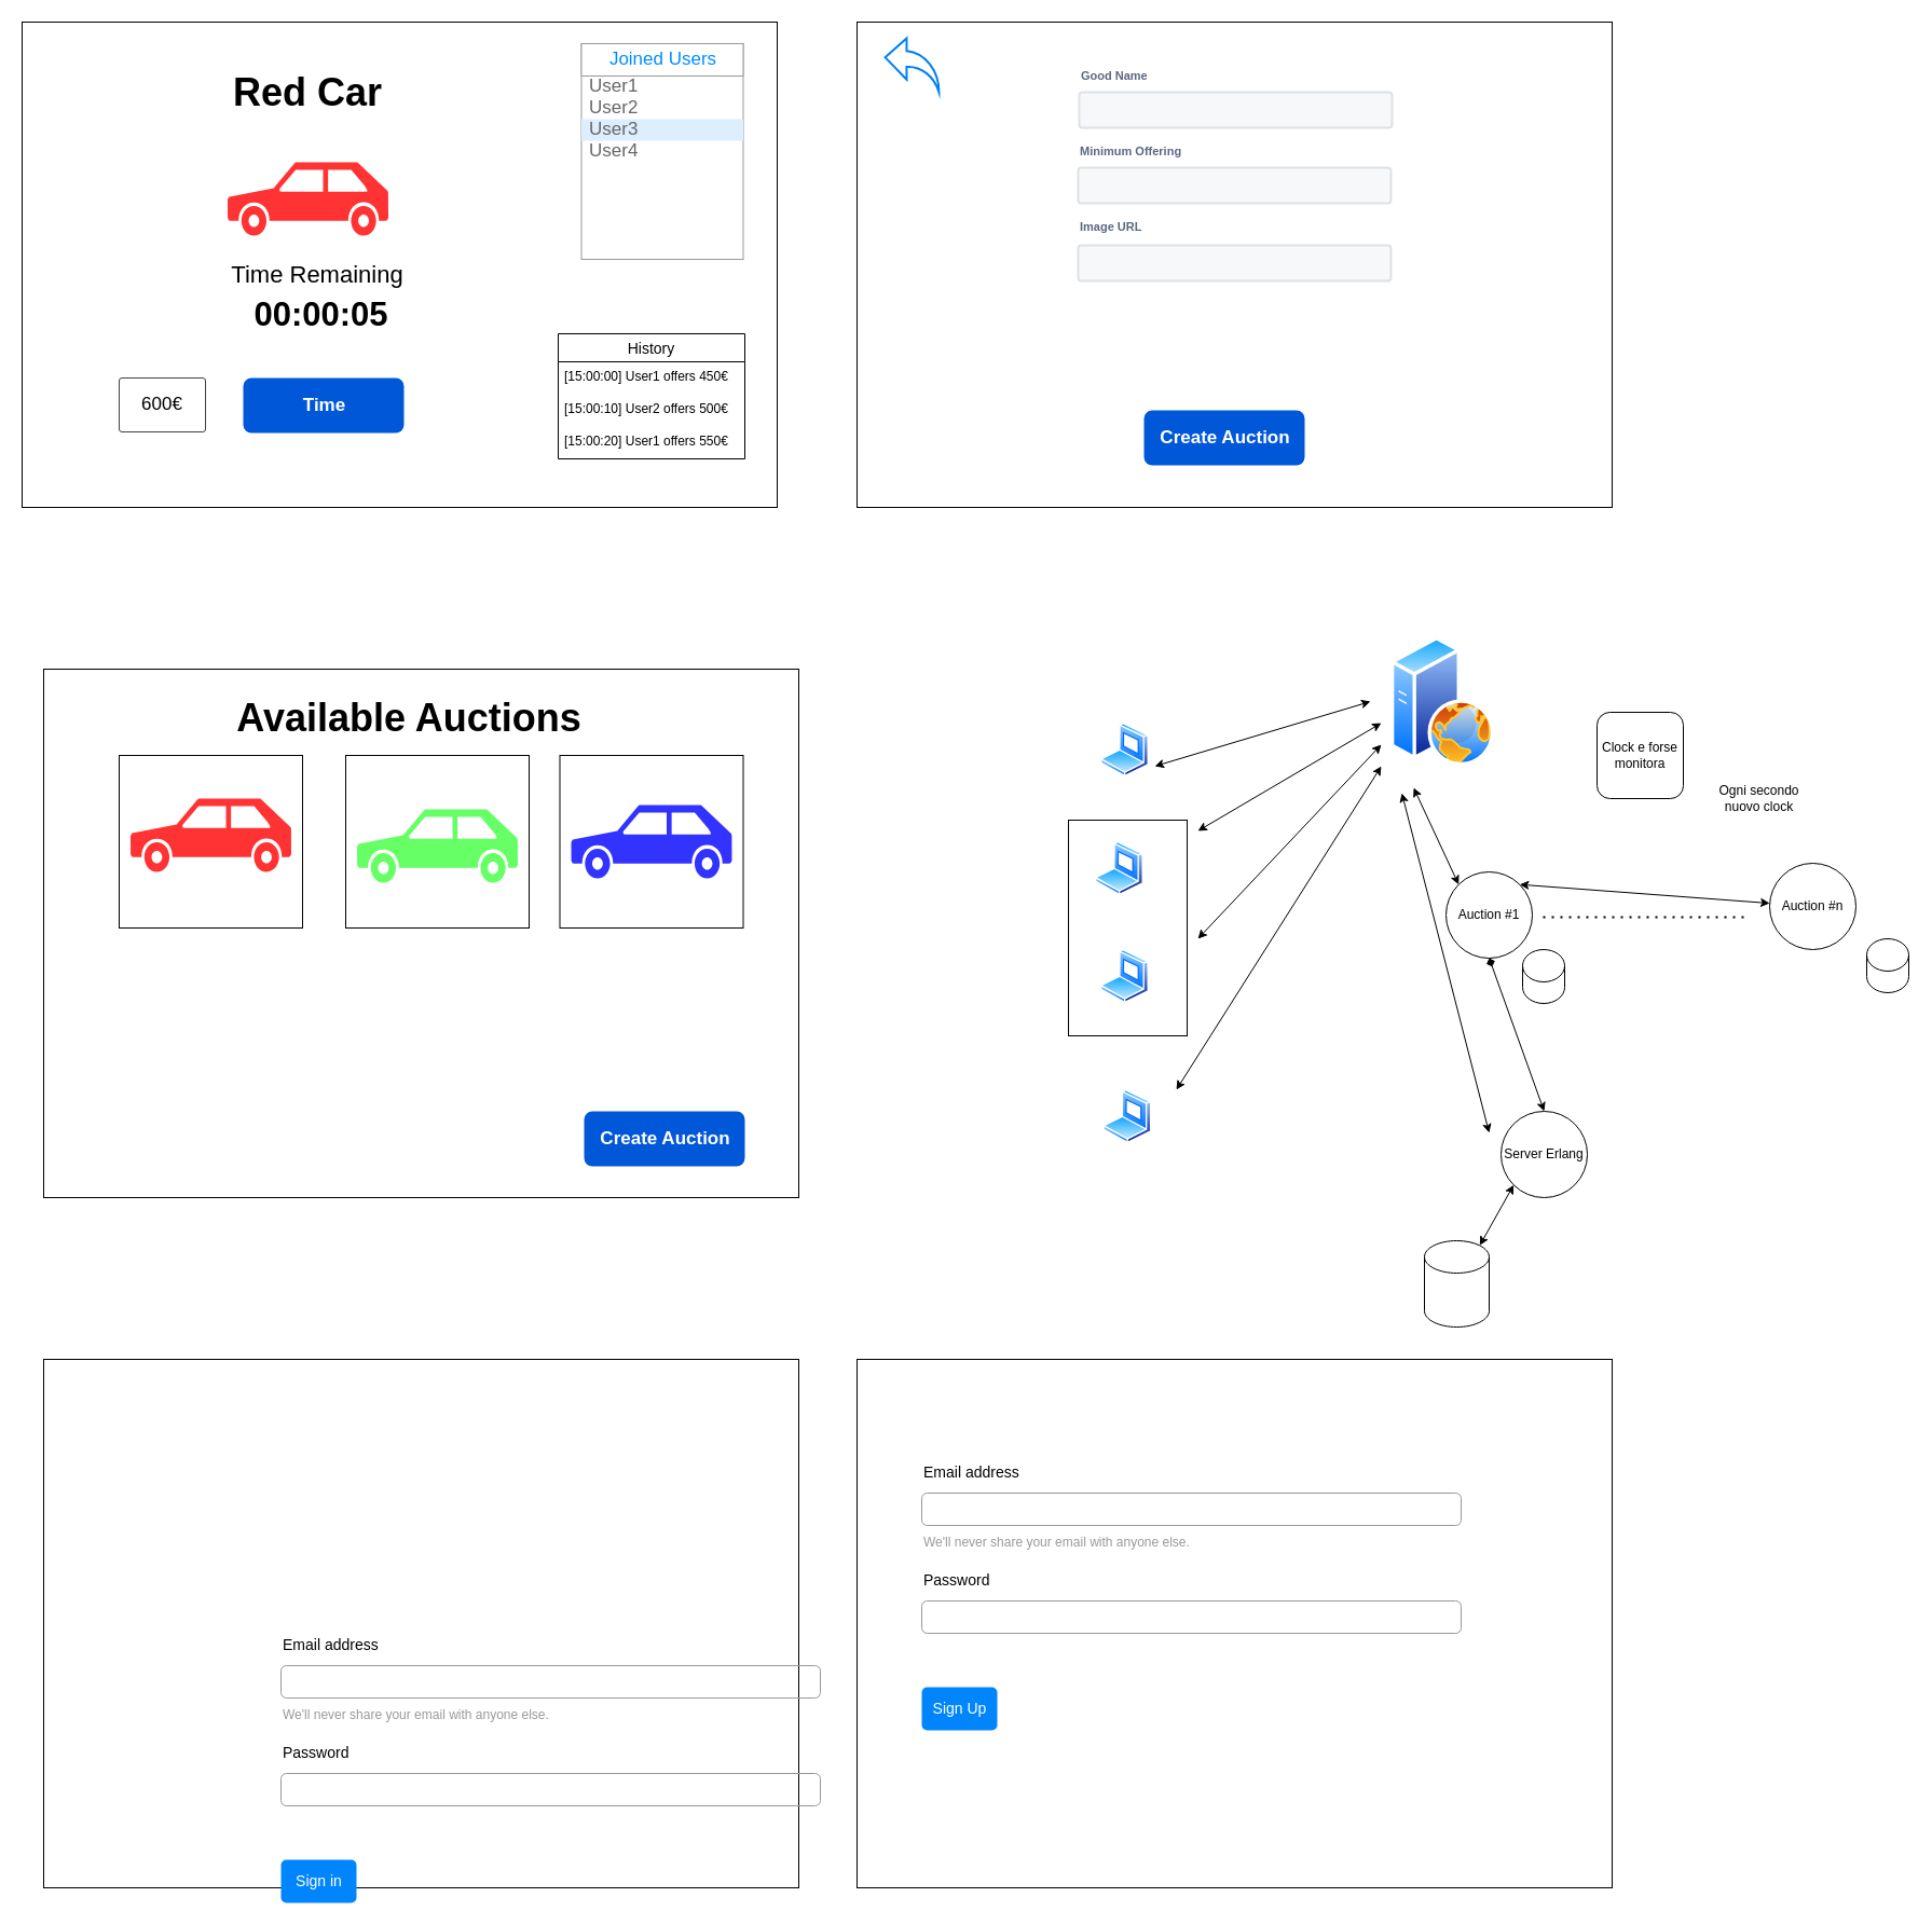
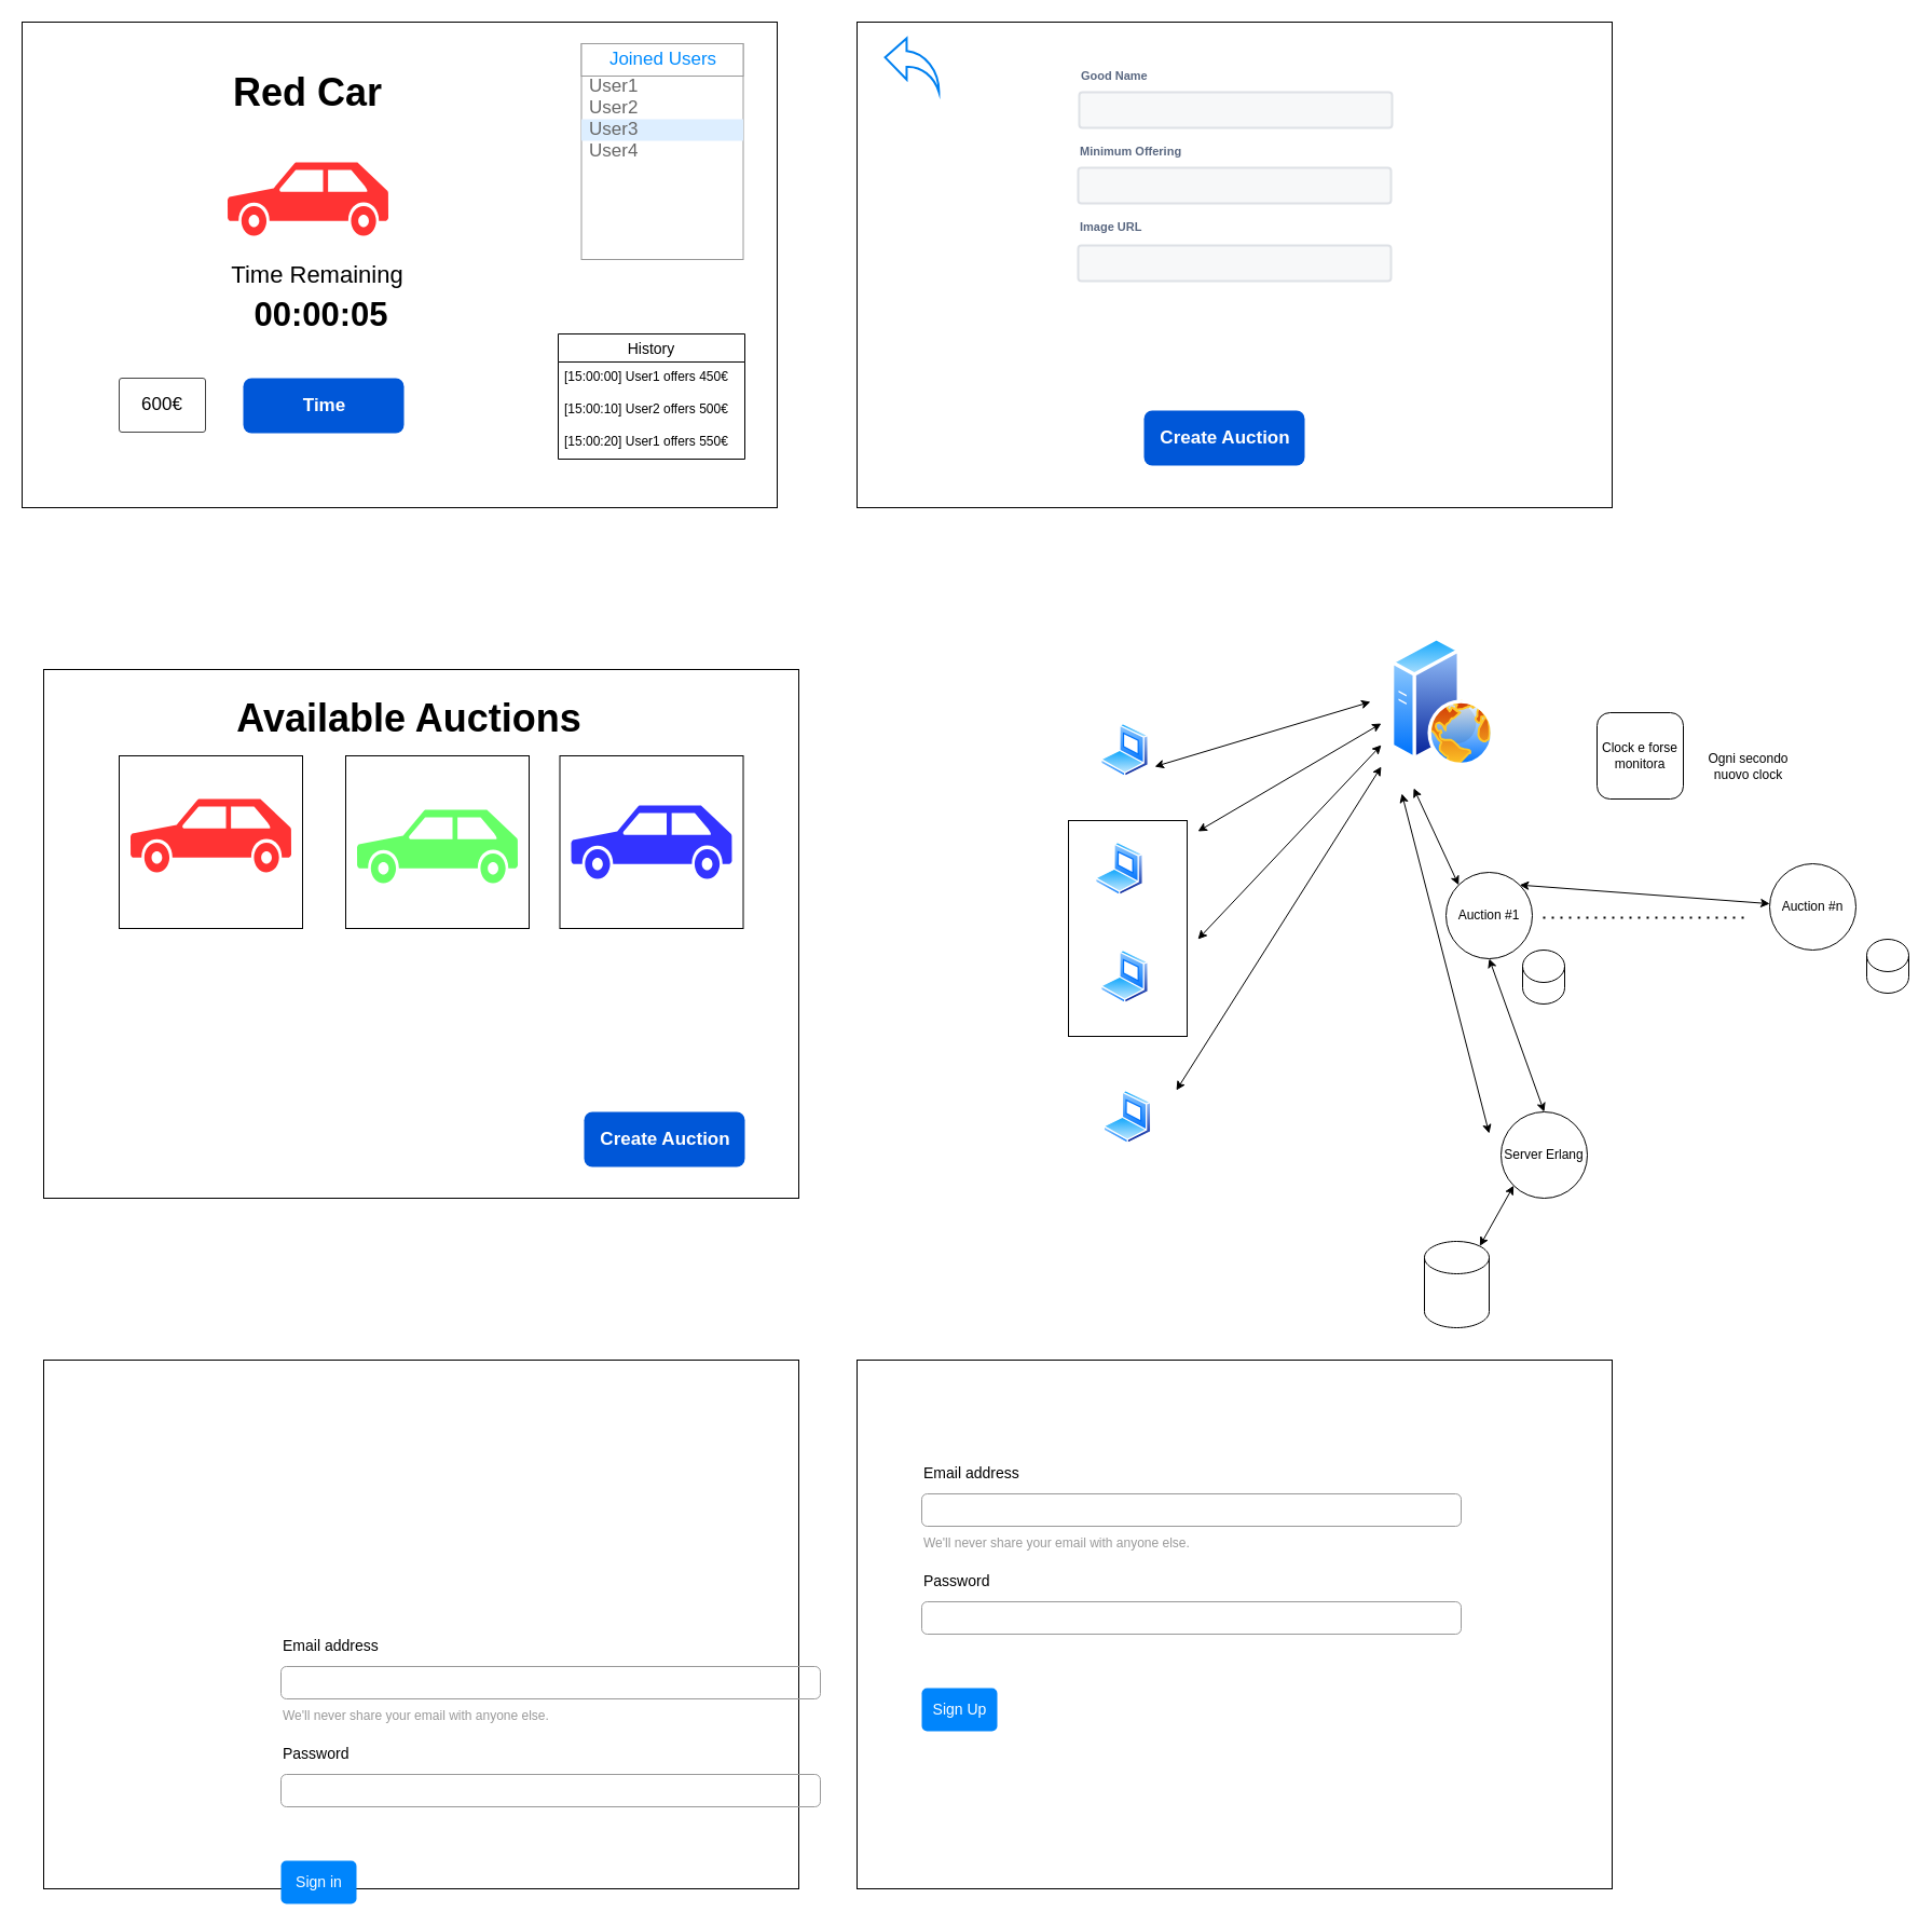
- <mxCell id="71" value="Ogni secondo &lt;br&gt;nuovo clock" style="text;html=1;align=center;verticalAlign=middle;resizable=0;points=[];autosize=1;strokeColor=none;fillColor=none;" vertex="1" parent="1"><mxGeometry x="1585" y="725" width="90" height="30" as="geometry" /></mxCell>
+ <mxCell id="71" value="Ogni secondo &lt;br&gt;nuovo clock" style="text;html=1;align=center;verticalAlign=middle;resizable=0;points=[];autosize=1;strokeColor=none;fillColor=none;" vertex="1" parent="1"><mxGeometry x="1575" y="695" width="90" height="30" as="geometry" /></mxCell>
- <mxCell id="67" value="" style="endArrow=diamond;startArrow=classic;html=1;rounded=0;entryX=0.5;entryY=1;entryDx=0;entryDy=0;exitX=0.5;exitY=0;exitDx=0;exitDy=0;" parent="1" source="51" target="61" edge="1"><mxGeometry width="50" height="50" relative="1" as="geometry"><mxPoint x="1420" y="1020" as="sourcePoint" /><mxPoint x="1470" y="970" as="targetPoint" /></mxGeometry></mxCell>
+ <mxCell id="67" value="" style="endArrow=classic;startArrow=classic;html=1;rounded=0;entryX=0.5;entryY=1;entryDx=0;entryDy=0;exitX=0.5;exitY=0;exitDx=0;exitDy=0;" parent="1" source="51" target="61" edge="1"><mxGeometry width="50" height="50" relative="1" as="geometry"><mxPoint x="1420" y="1020" as="sourcePoint" /><mxPoint x="1470" y="970" as="targetPoint" /></mxGeometry></mxCell>
